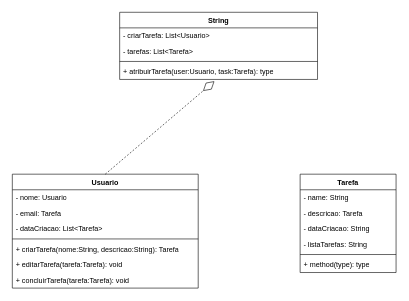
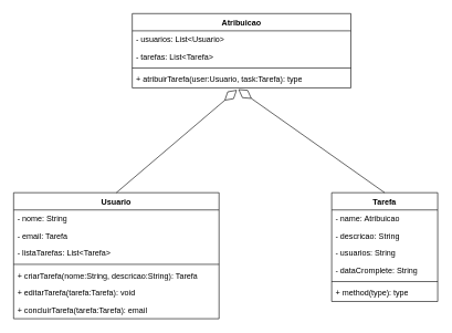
- <mxCell id="17" value="String" style="swimlane;fontStyle=1;align=center;verticalAlign=top;childLayout=stackLayout;horizontal=1;startSize=26;horizontalStack=0;resizeParent=1;resizeParentMax=0;resizeLast=0;collapsible=1;marginBottom=0;whiteSpace=wrap;html=1;" parent="1" vertex="1"><mxGeometry x="199" y="20" width="330" height="112" as="geometry" /></mxCell>
+ <mxCell id="17" value="Atribuicao" style="swimlane;fontStyle=1;align=center;verticalAlign=top;childLayout=stackLayout;horizontal=1;startSize=26;horizontalStack=0;resizeParent=1;resizeParentMax=0;resizeLast=0;collapsible=1;marginBottom=0;whiteSpace=wrap;html=1;" parent="1" vertex="1"><mxGeometry x="199" y="20" width="330" height="112" as="geometry" /></mxCell>
- <mxCell id="18" value="- criarTarefa: List&amp;lt;Usuario&amp;gt;" style="text;strokeColor=none;fillColor=none;align=left;verticalAlign=top;spacingLeft=4;spacingRight=4;overflow=hidden;rotatable=0;points=[[0,0.5],[1,0.5]];portConstraint=eastwest;whiteSpace=wrap;html=1;" parent="17" vertex="1"><mxGeometry y="26" width="330" height="26" as="geometry" /></mxCell>
+ <mxCell id="18" value="- usuarios: List&amp;lt;Usuario&amp;gt;" style="text;strokeColor=none;fillColor=none;align=left;verticalAlign=top;spacingLeft=4;spacingRight=4;overflow=hidden;rotatable=0;points=[[0,0.5],[1,0.5]];portConstraint=eastwest;whiteSpace=wrap;html=1;" parent="17" vertex="1"><mxGeometry y="26" width="330" height="26" as="geometry" /></mxCell>
+ <mxCell id="22" value="" style="endArrow=diamondThin;endFill=0;endSize=22;html=1;rounded=0;exitX=0.5;exitY=0;exitDx=0;exitDy=0;entryX=0.485;entryY=1.077;entryDx=0;entryDy=0;entryPerimeter=0;" edge="1" parent="1" source="2" target="21"><mxGeometry width="160" relative="1" as="geometry"><mxPoint x="610" y="240" as="sourcePoint" /><mxPoint x="440" y="220" as="targetPoint" /></mxGeometry></mxCell>
- <mxCell id="23" value="" style="endArrow=diamondThin;endFill=0;endSize=22;html=1;rounded=0;entryX=0.479;entryY=1.115;entryDx=0;entryDy=0;exitX=0.5;exitY=0;exitDx=0;exitDy=0;entryPerimeter=0;dashed=1;" edge="1" parent="1" source="9" target="21"><mxGeometry width="160" relative="1" as="geometry"><mxPoint x="320" y="210" as="sourcePoint" /><mxPoint x="150" y="210" as="targetPoint" /></mxGeometry></mxCell>
+ <mxCell id="23" value="" style="endArrow=diamondThin;endFill=0;endSize=22;html=1;rounded=0;entryX=0.479;entryY=1.115;entryDx=0;entryDy=0;exitX=0.5;exitY=0;exitDx=0;exitDy=0;entryPerimeter=0;" edge="1" parent="1" source="9" target="21"><mxGeometry width="160" relative="1" as="geometry"><mxPoint x="320" y="210" as="sourcePoint" /><mxPoint x="150" y="210" as="targetPoint" /></mxGeometry></mxCell>
- <mxCell id="10" value="- nome: Usuario" style="text;strokeColor=none;fillColor=none;align=left;verticalAlign=top;spacingLeft=4;spacingRight=4;overflow=hidden;rotatable=0;points=[[0,0.5],[1,0.5]];portConstraint=eastwest;whiteSpace=wrap;html=1;" parent="9" vertex="1"><mxGeometry y="26" width="310" height="26" as="geometry" /></mxCell>
+ <mxCell id="10" value="- nome: String" style="text;strokeColor=none;fillColor=none;align=left;verticalAlign=top;spacingLeft=4;spacingRight=4;overflow=hidden;rotatable=0;points=[[0,0.5],[1,0.5]];portConstraint=eastwest;whiteSpace=wrap;html=1;" parent="9" vertex="1"><mxGeometry y="26" width="310" height="26" as="geometry" /></mxCell>
- <mxCell id="3" value="- name: String&lt;br&gt;" style="text;strokeColor=none;fillColor=none;align=left;verticalAlign=top;spacingLeft=4;spacingRight=4;overflow=hidden;rotatable=0;points=[[0,0.5],[1,0.5]];portConstraint=eastwest;whiteSpace=wrap;html=1;" parent="2" vertex="1"><mxGeometry y="26" width="160" height="26" as="geometry" /></mxCell>
+ <mxCell id="3" value="- name: Atribuicao&lt;br&gt;" style="text;strokeColor=none;fillColor=none;align=left;verticalAlign=top;spacingLeft=4;spacingRight=4;overflow=hidden;rotatable=0;points=[[0,0.5],[1,0.5]];portConstraint=eastwest;whiteSpace=wrap;html=1;" parent="2" vertex="1"><mxGeometry y="26" width="160" height="26" as="geometry" /></mxCell>
- <mxCell id="4" value="- descricao: Tarefa" style="text;strokeColor=none;fillColor=none;align=left;verticalAlign=top;spacingLeft=4;spacingRight=4;overflow=hidden;rotatable=0;points=[[0,0.5],[1,0.5]];portConstraint=eastwest;whiteSpace=wrap;html=1;" parent="2" vertex="1"><mxGeometry y="52" width="160" height="26" as="geometry" /></mxCell>
+ <mxCell id="4" value="- descricao: String" style="text;strokeColor=none;fillColor=none;align=left;verticalAlign=top;spacingLeft=4;spacingRight=4;overflow=hidden;rotatable=0;points=[[0,0.5],[1,0.5]];portConstraint=eastwest;whiteSpace=wrap;html=1;" parent="2" vertex="1"><mxGeometry y="52" width="160" height="26" as="geometry" /></mxCell>
- <mxCell id="12" value="- dataCriacao: List&amp;lt;Tarefa&amp;gt;" style="text;strokeColor=none;fillColor=none;align=left;verticalAlign=top;spacingLeft=4;spacingRight=4;overflow=hidden;rotatable=0;points=[[0,0.5],[1,0.5]];portConstraint=eastwest;whiteSpace=wrap;html=1;" parent="9" vertex="1"><mxGeometry y="78" width="310" height="26" as="geometry" /></mxCell>
+ <mxCell id="12" value="- listaTarefas: List&amp;lt;Tarefa&amp;gt;" style="text;strokeColor=none;fillColor=none;align=left;verticalAlign=top;spacingLeft=4;spacingRight=4;overflow=hidden;rotatable=0;points=[[0,0.5],[1,0.5]];portConstraint=eastwest;whiteSpace=wrap;html=1;" parent="9" vertex="1"><mxGeometry y="78" width="310" height="26" as="geometry" /></mxCell>
- <mxCell id="5" value="- dataCriacao: String" style="text;strokeColor=none;fillColor=none;align=left;verticalAlign=top;spacingLeft=4;spacingRight=4;overflow=hidden;rotatable=0;points=[[0,0.5],[1,0.5]];portConstraint=eastwest;whiteSpace=wrap;html=1;" parent="2" vertex="1"><mxGeometry y="78" width="160" height="26" as="geometry" /></mxCell>
+ <mxCell id="5" value="- usuarios: String" style="text;strokeColor=none;fillColor=none;align=left;verticalAlign=top;spacingLeft=4;spacingRight=4;overflow=hidden;rotatable=0;points=[[0,0.5],[1,0.5]];portConstraint=eastwest;whiteSpace=wrap;html=1;" parent="2" vertex="1"><mxGeometry y="78" width="160" height="26" as="geometry" /></mxCell>
- <mxCell id="6" value="- listaTarefas: String" style="text;strokeColor=none;fillColor=none;align=left;verticalAlign=top;spacingLeft=4;spacingRight=4;overflow=hidden;rotatable=0;points=[[0,0.5],[1,0.5]];portConstraint=eastwest;whiteSpace=wrap;html=1;" parent="2" vertex="1"><mxGeometry y="104" width="160" height="26" as="geometry" /></mxCell>
+ <mxCell id="6" value="- dataCromplete: String" style="text;strokeColor=none;fillColor=none;align=left;verticalAlign=top;spacingLeft=4;spacingRight=4;overflow=hidden;rotatable=0;points=[[0,0.5],[1,0.5]];portConstraint=eastwest;whiteSpace=wrap;html=1;" parent="2" vertex="1"><mxGeometry y="104" width="160" height="26" as="geometry" /></mxCell>
- <mxCell id="16" value="+ concluirTarefa(tarefa:Tarefa): void" style="text;strokeColor=none;fillColor=none;align=left;verticalAlign=top;spacingLeft=4;spacingRight=4;overflow=hidden;rotatable=0;points=[[0,0.5],[1,0.5]];portConstraint=eastwest;whiteSpace=wrap;html=1;" parent="9" vertex="1"><mxGeometry y="164" width="310" height="26" as="geometry" /></mxCell>
+ <mxCell id="16" value="+ concluirTarefa(tarefa:Tarefa): email" style="text;strokeColor=none;fillColor=none;align=left;verticalAlign=top;spacingLeft=4;spacingRight=4;overflow=hidden;rotatable=0;points=[[0,0.5],[1,0.5]];portConstraint=eastwest;whiteSpace=wrap;html=1;" parent="9" vertex="1"><mxGeometry y="164" width="310" height="26" as="geometry" /></mxCell>
